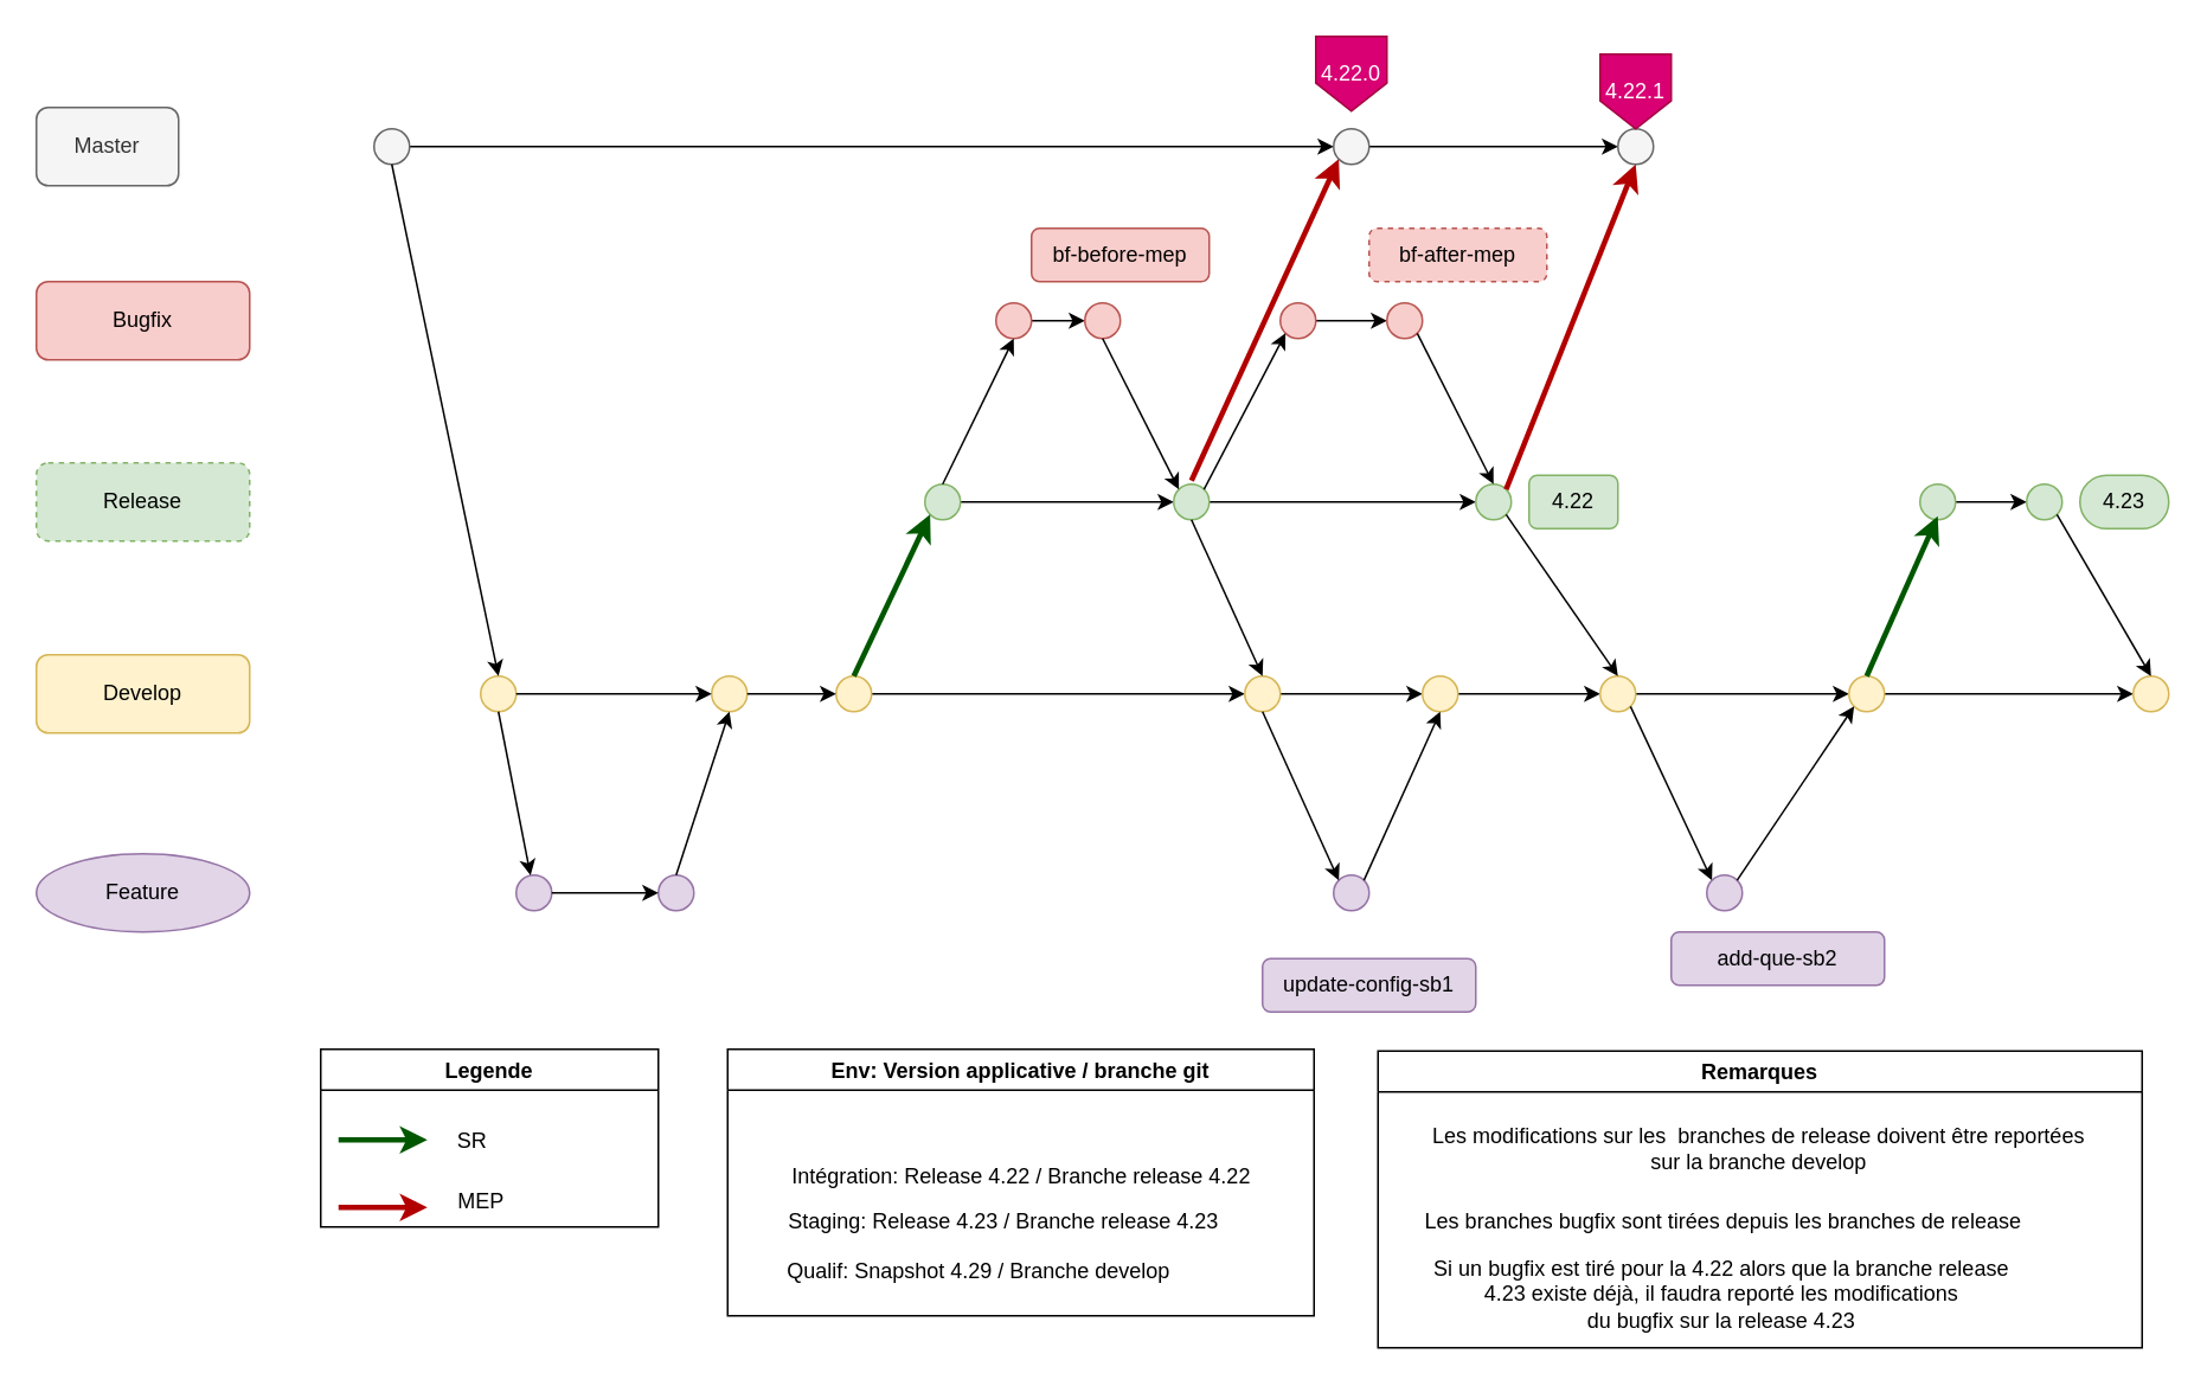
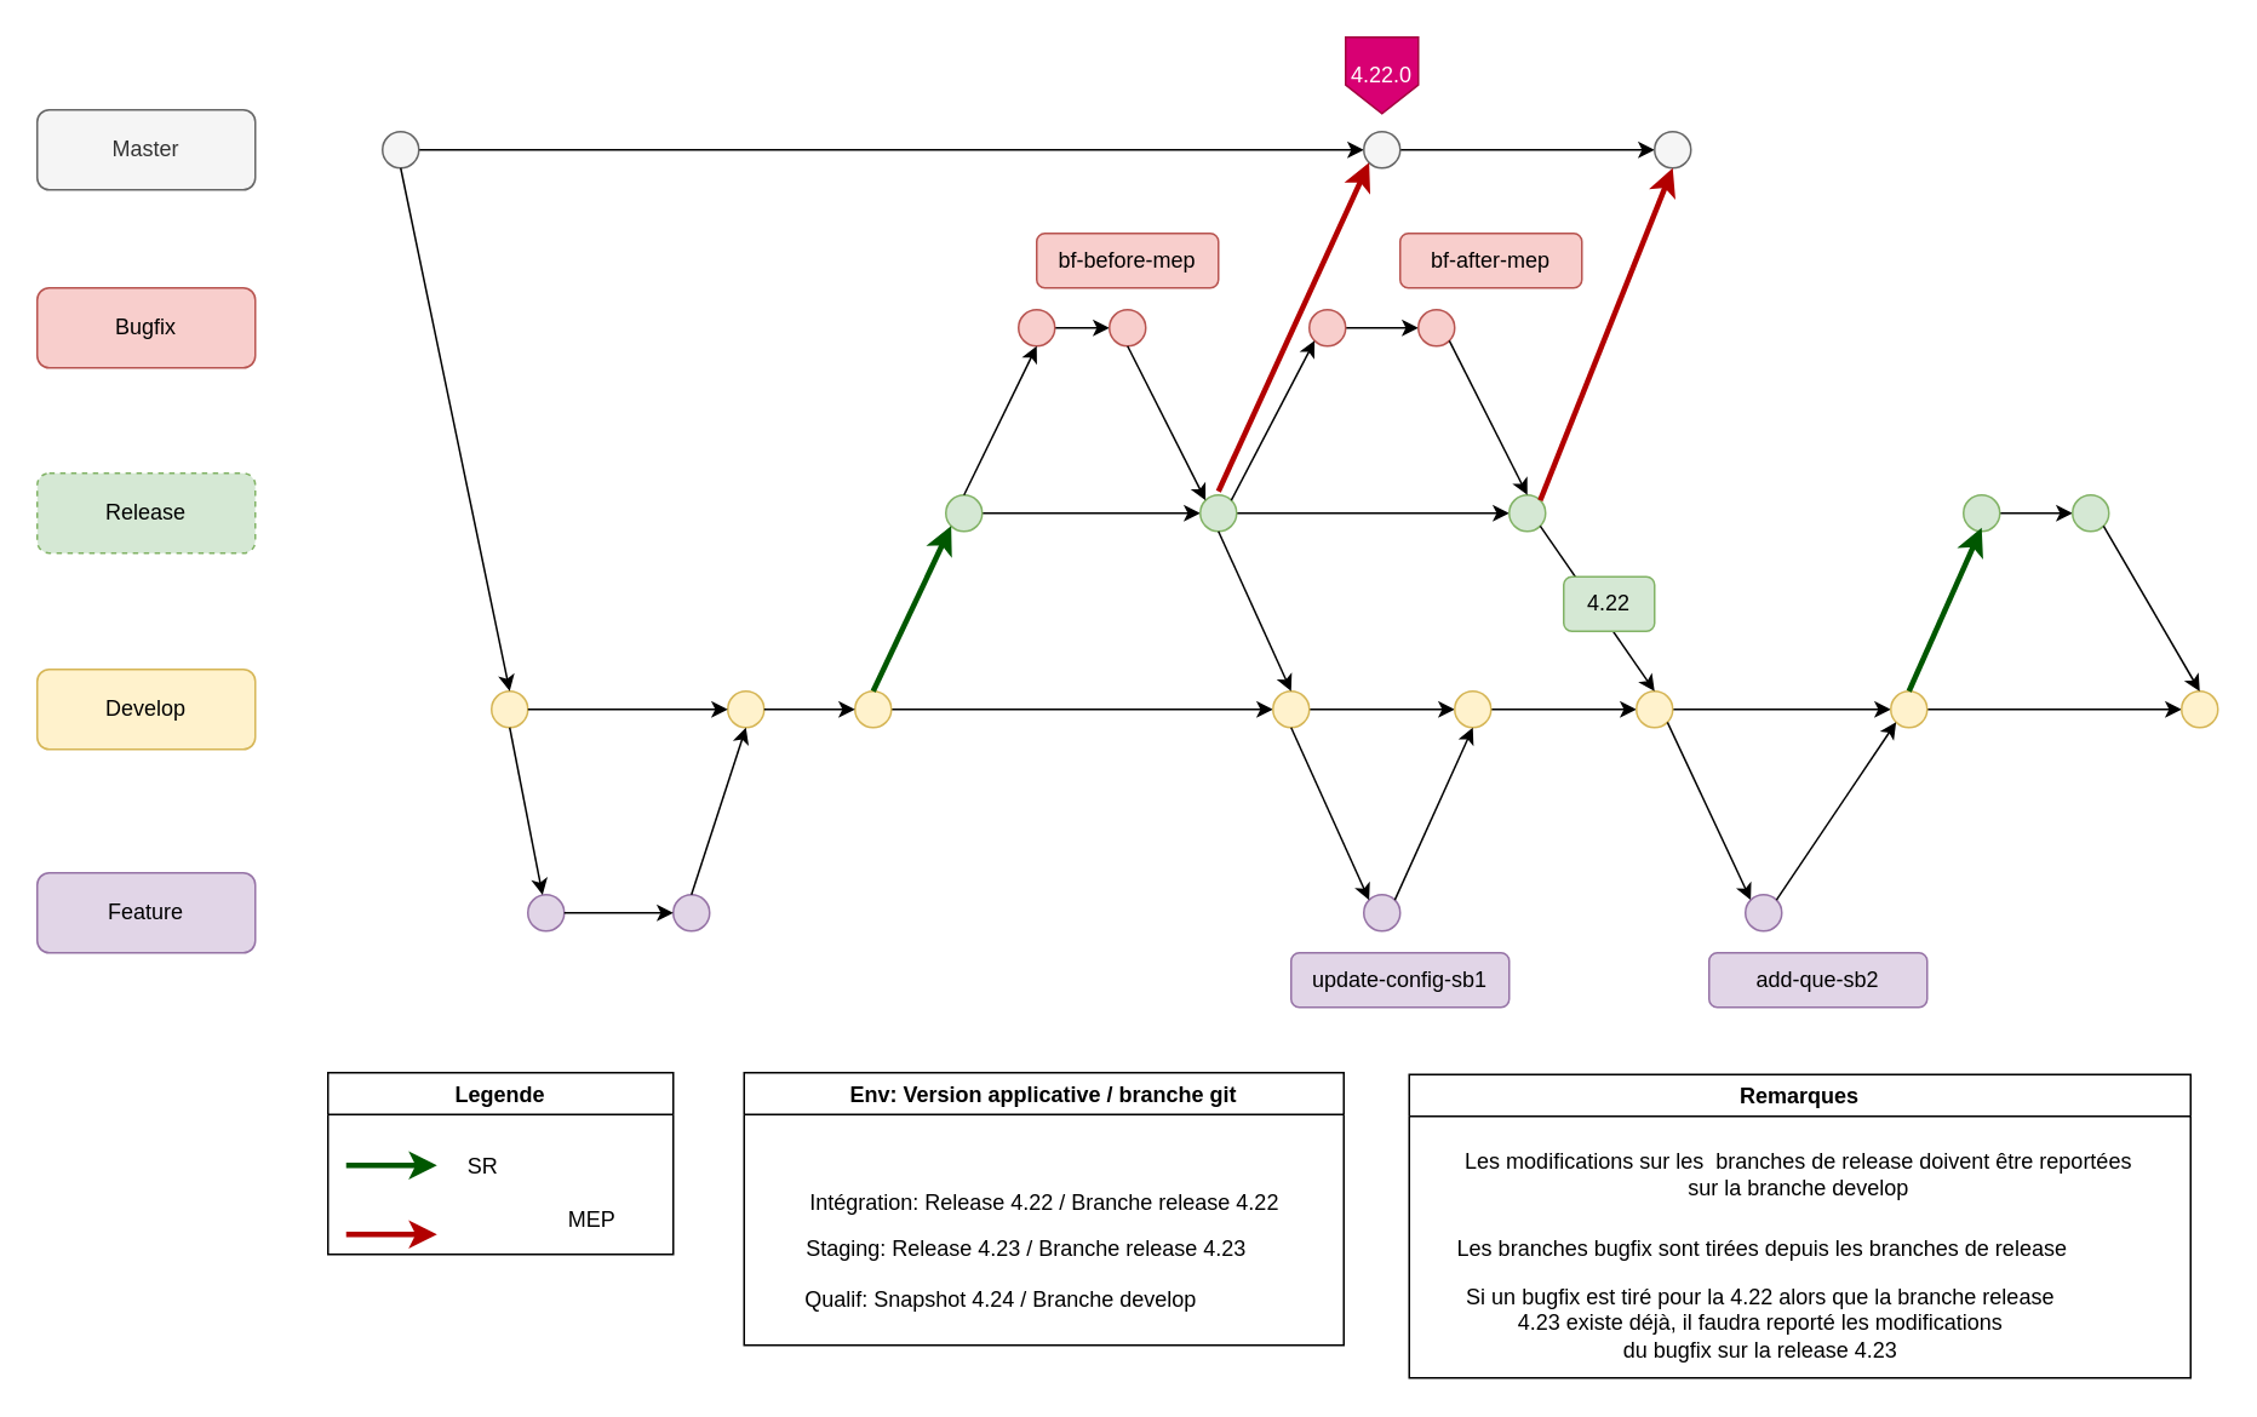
- <mxCell id="58" value="4.22.1" style="shape=offPageConnector;whiteSpace=wrap;html=1;fillColor=#d80073;strokeColor=#A50040;fontColor=#ffffff;" parent="1" vertex="1"><mxGeometry x="900" y="30" width="40" height="42" as="geometry" /></mxCell>
- <mxCell id="37" value="Master" style="rounded=1;whiteSpace=wrap;html=1;fillColor=#f5f5f5;strokeColor=#666666;fontColor=#333333;" parent="1" vertex="1"><mxGeometry x="20" y="60" width="80" height="44" as="geometry" /></mxCell>
+ <mxCell id="37" value="Master" style="rounded=1;whiteSpace=wrap;html=1;fillColor=#f5f5f5;strokeColor=#666666;fontColor=#333333;" parent="1" vertex="1"><mxGeometry x="20" y="60" width="120" height="44" as="geometry" /></mxCell>
- <mxCell id="68" value="bf-before-mep" style="rounded=1;whiteSpace=wrap;html=1;fillColor=#f8cecc;strokeColor=#b85450;" parent="1" vertex="1"><mxGeometry x="580" y="128" width="100" height="30" as="geometry" /></mxCell>
+ <mxCell id="68" value="bf-before-mep" style="rounded=1;whiteSpace=wrap;html=1;fillColor=#f8cecc;strokeColor=#b85450;" parent="1" vertex="1"><mxGeometry x="570" y="128" width="100" height="30" as="geometry" /></mxCell>
- <mxCell id="69" value="bf-after-mep" style="rounded=1;whiteSpace=wrap;html=1;fillColor=#f8cecc;strokeColor=#b85450;dashed=1;" parent="1" vertex="1"><mxGeometry x="770" y="128" width="100" height="30" as="geometry" /></mxCell>
+ <mxCell id="69" value="bf-after-mep" style="rounded=1;whiteSpace=wrap;html=1;fillColor=#f8cecc;strokeColor=#b85450;" parent="1" vertex="1"><mxGeometry x="770" y="128" width="100" height="30" as="geometry" /></mxCell>
- <mxCell id="66" value="4.22" style="rounded=1;whiteSpace=wrap;html=1;fillColor=#d5e8d4;strokeColor=#82b366;" parent="1" vertex="1"><mxGeometry x="860" y="267" width="50" height="30" as="geometry" /></mxCell>
+ <mxCell id="66" value="4.22" style="rounded=1;whiteSpace=wrap;html=1;fillColor=#d5e8d4;strokeColor=#82b366;" parent="1" vertex="1"><mxGeometry x="860" y="317" width="50" height="30" as="geometry" /></mxCell>
- <mxCell id="67" value="4.23" style="rounded=1;whiteSpace=wrap;html=1;fillColor=#d5e8d4;strokeColor=#82b366;arcSize=50;" parent="1" vertex="1"><mxGeometry x="1170" y="267" width="50" height="30" as="geometry" /></mxCell>
- <mxCell id="41" value="Feature" style="ellipse;whiteSpace=wrap;html=1;fillColor=#e1d5e7;strokeColor=#9673a6;" parent="1" vertex="1"><mxGeometry x="20" y="480" width="120" height="44" as="geometry" /></mxCell>
+ <mxCell id="41" value="Feature" style="rounded=1;whiteSpace=wrap;html=1;fillColor=#e1d5e7;strokeColor=#9673a6;" parent="1" vertex="1"><mxGeometry x="20" y="480" width="120" height="44" as="geometry" /></mxCell>
- <mxCell id="70" value="&lt;div&gt;update-config-sb1&lt;/div&gt;" style="rounded=1;whiteSpace=wrap;html=1;fillColor=#e1d5e7;strokeColor=#9673a6;" parent="1" vertex="1"><mxGeometry x="710" y="539" width="120" height="30" as="geometry" /></mxCell>
+ <mxCell id="70" value="&lt;div&gt;update-config-sb1&lt;/div&gt;" style="rounded=1;whiteSpace=wrap;html=1;fillColor=#e1d5e7;strokeColor=#9673a6;" parent="1" vertex="1"><mxGeometry x="710" y="524" width="120" height="30" as="geometry" /></mxCell>
- <mxCell id="76" value="MEP" style="text;html=1;align=center;verticalAlign=middle;resizable=0;points=[];;autosize=1;" parent="72" vertex="1"><mxGeometry x="70" y="76" width="40" height="20" as="geometry" /></mxCell>
+ <mxCell id="76" value="MEP" style="text;html=1;align=center;verticalAlign=middle;resizable=0;points=[];;autosize=1;" parent="72" vertex="1"><mxGeometry x="125" y="71" width="40" height="20" as="geometry" /></mxCell>
- <mxCell id="80" value="Qualif: Snapshot 4.29 / Branche develop" style="text;html=1;align=center;verticalAlign=middle;resizable=0;points=[];;autosize=1;" parent="77" vertex="1"><mxGeometry x="11" y="115" width="260" height="20" as="geometry" /></mxCell>
+ <mxCell id="80" value="Qualif: Snapshot 4.24 / Branche develop" style="text;html=1;align=center;verticalAlign=middle;resizable=0;points=[];;autosize=1;" parent="77" vertex="1"><mxGeometry x="11" y="115" width="260" height="20" as="geometry" /></mxCell>
